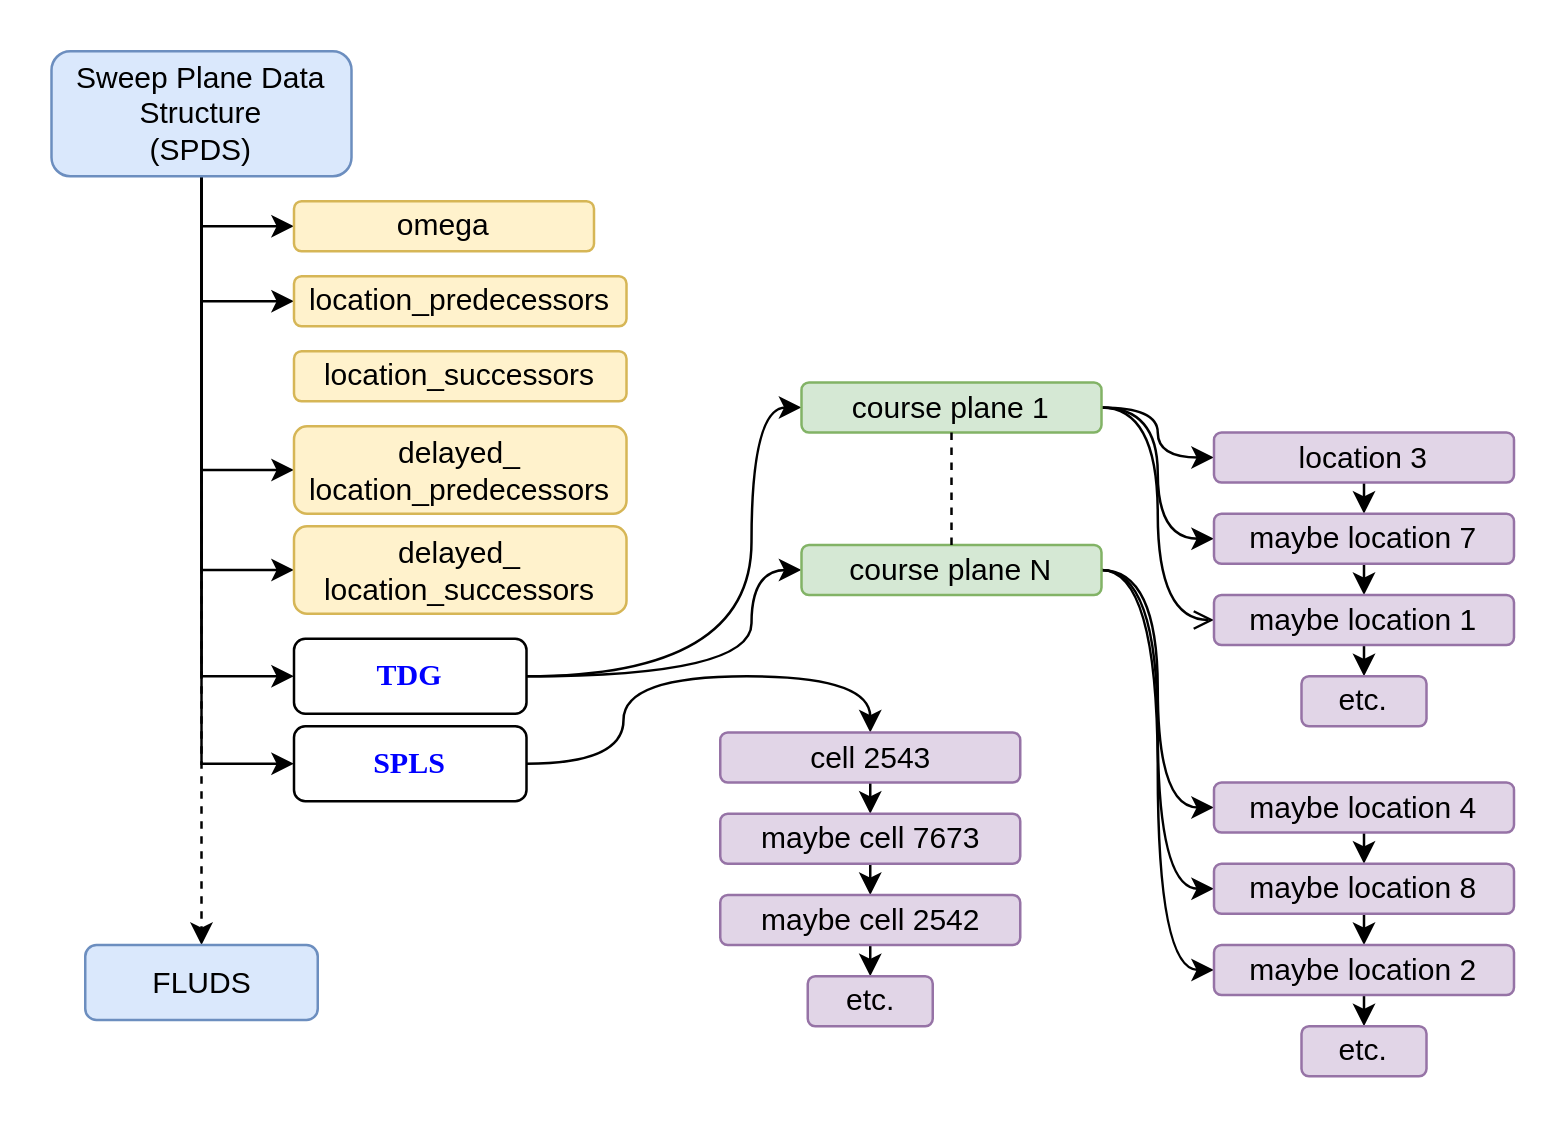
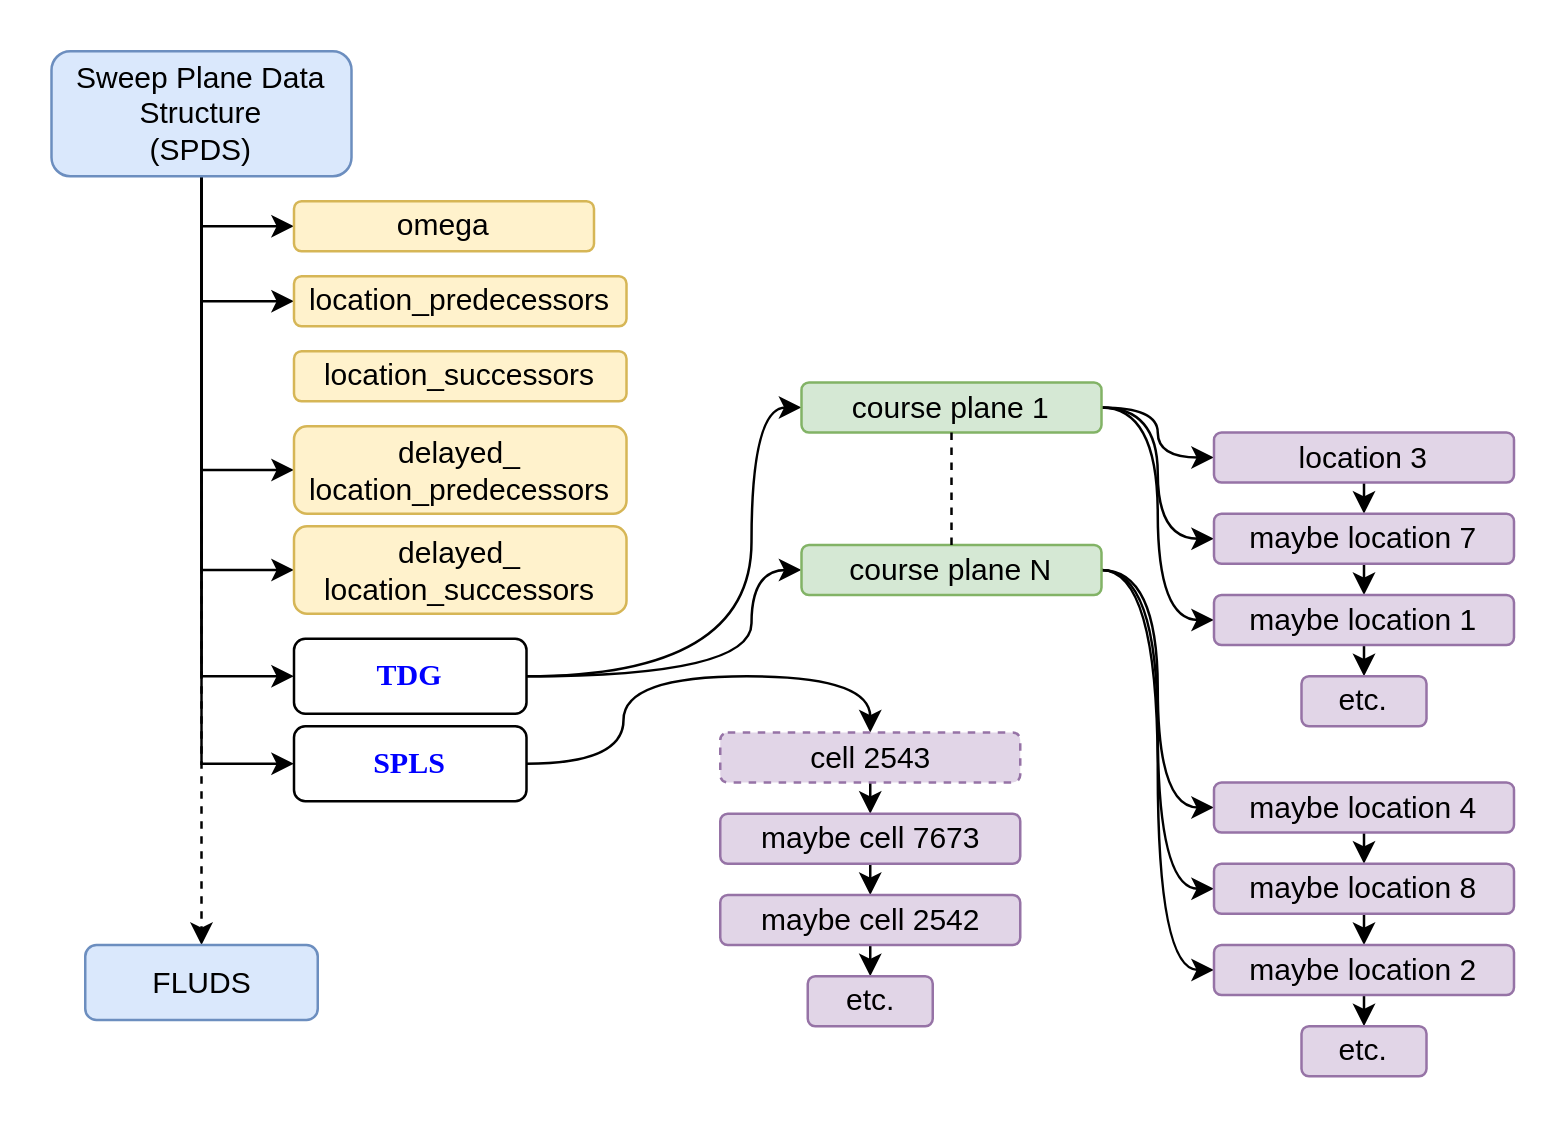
- <mxCell id="20" style="edgeStyle=orthogonalEdgeStyle;rounded=0;orthogonalLoop=1;jettySize=auto;html=1;exitX=1;exitY=0.5;exitDx=0;exitDy=0;entryX=0;entryY=0.5;entryDx=0;entryDy=0;endArrow=open;endFill=1;curved=1;" edge="1" parent="1" source="21" target="32"><mxGeometry relative="1" as="geometry" /></mxCell>
+ <mxCell id="20" style="edgeStyle=orthogonalEdgeStyle;rounded=0;orthogonalLoop=1;jettySize=auto;html=1;exitX=1;exitY=0.5;exitDx=0;exitDy=0;entryX=0;entryY=0.5;entryDx=0;entryDy=0;endArrow=classic;endFill=1;curved=1;" edge="1" parent="1" source="21" target="32"><mxGeometry relative="1" as="geometry" /></mxCell>
- <mxCell id="35" value="cell 2543&lt;br&gt;" style="rounded=1;whiteSpace=wrap;html=1;fillColor=#e1d5e7;strokeColor=#9673a6;" parent="1" vertex="1"><mxGeometry x="287.5" y="292.5" width="120" height="20" as="geometry" /></mxCell>
+ <mxCell id="35" value="cell 2543&lt;br&gt;" style="rounded=1;whiteSpace=wrap;html=1;fillColor=#e1d5e7;strokeColor=#9673a6;dashed=1;" parent="1" vertex="1"><mxGeometry x="287.5" y="292.5" width="120" height="20" as="geometry" /></mxCell>
